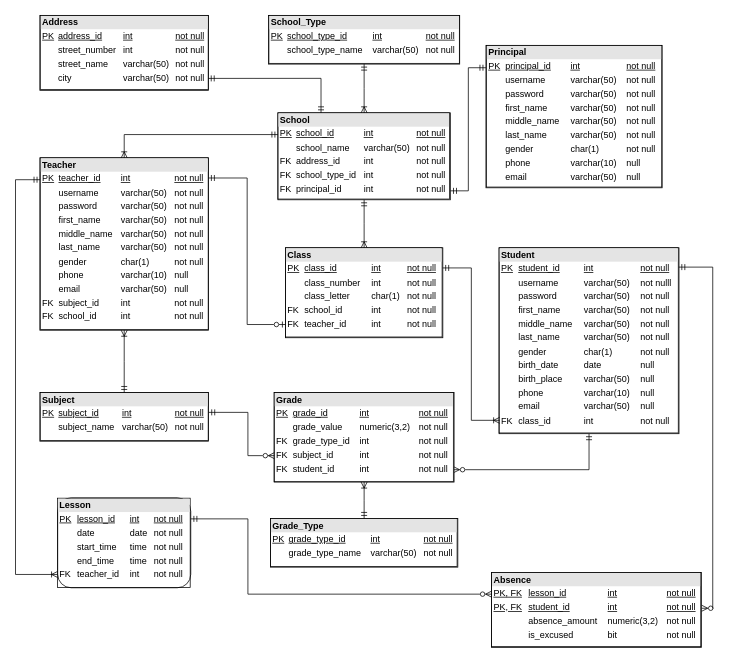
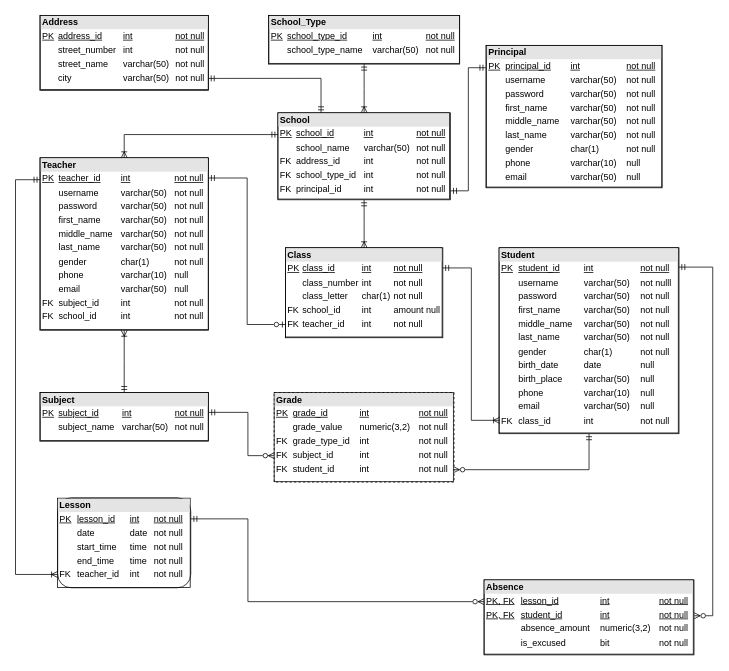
- <mxCell id="3" value="&lt;div style=&quot;box-sizing:border-box;width:100%;background:#e4e4e4;padding:2px;&quot;&gt;&lt;b&gt;Class&lt;/b&gt;&lt;br&gt;&lt;/div&gt;&lt;table style=&quot;width:100%;font-size:1em;&quot; cellspacing=&quot;0&quot; cellpadding=&quot;2&quot;&gt;&lt;tbody&gt;&lt;tr&gt;&lt;td&gt;&lt;u&gt;PK&lt;/u&gt;&lt;/td&gt;&lt;td&gt;&lt;u&gt;class_id&lt;/u&gt;&lt;/td&gt;&lt;td&gt;&lt;u&gt;int&lt;br&gt;&lt;/u&gt;&lt;/td&gt;&lt;td&gt;&lt;u&gt;not null&lt;/u&gt;&lt;br&gt;&lt;/td&gt;&lt;/tr&gt;&lt;tr&gt;&lt;td&gt;&lt;br&gt;&lt;/td&gt;&lt;td&gt;class_number&lt;br&gt;&lt;/td&gt;&lt;td&gt;int&lt;br&gt;&lt;/td&gt;&lt;td&gt;not null&lt;br&gt;&lt;/td&gt;&lt;/tr&gt;&lt;tr&gt;&lt;td&gt;&lt;br&gt;&lt;/td&gt;&lt;td&gt;class_letter&lt;br&gt;&lt;/td&gt;&lt;td&gt;char(1)&lt;br&gt;&lt;/td&gt;&lt;td&gt;not null&lt;br&gt;&lt;/td&gt;&lt;/tr&gt;&lt;tr&gt;&lt;td&gt;FK&lt;br&gt;&lt;/td&gt;&lt;td&gt;school_id&lt;br&gt;&lt;/td&gt;&lt;td&gt;int&lt;br&gt;&lt;/td&gt;&lt;td&gt;not null&lt;br&gt;&lt;/td&gt;&lt;/tr&gt;&lt;tr&gt;&lt;td&gt;FK&lt;br&gt;&lt;/td&gt;&lt;td&gt;teacher_id&lt;br&gt;&lt;/td&gt;&lt;td&gt;int&lt;br&gt;&lt;/td&gt;&lt;td&gt;not null&lt;br&gt;&lt;/td&gt;&lt;/tr&gt;&lt;/tbody&gt;&lt;/table&gt;" style="verticalAlign=top;align=left;overflow=fill;html=1;labelBorderColor=default;" parent="1" vertex="1"><mxGeometry x="380" y="330" width="210" height="120" as="geometry" /></mxCell>
+ <mxCell id="3" value="&lt;div style=&quot;box-sizing:border-box;width:100%;background:#e4e4e4;padding:2px;&quot;&gt;&lt;b&gt;Class&lt;/b&gt;&lt;br&gt;&lt;/div&gt;&lt;table style=&quot;width:100%;font-size:1em;&quot; cellspacing=&quot;0&quot; cellpadding=&quot;2&quot;&gt;&lt;tbody&gt;&lt;tr&gt;&lt;td&gt;&lt;u&gt;PK&lt;/u&gt;&lt;/td&gt;&lt;td&gt;&lt;u&gt;class_id&lt;/u&gt;&lt;/td&gt;&lt;td&gt;&lt;u&gt;int&lt;br&gt;&lt;/u&gt;&lt;/td&gt;&lt;td&gt;&lt;u&gt;not null&lt;/u&gt;&lt;br&gt;&lt;/td&gt;&lt;/tr&gt;&lt;tr&gt;&lt;td&gt;&lt;br&gt;&lt;/td&gt;&lt;td&gt;class_number&lt;br&gt;&lt;/td&gt;&lt;td&gt;int&lt;br&gt;&lt;/td&gt;&lt;td&gt;not null&lt;br&gt;&lt;/td&gt;&lt;/tr&gt;&lt;tr&gt;&lt;td&gt;&lt;br&gt;&lt;/td&gt;&lt;td&gt;class_letter&lt;br&gt;&lt;/td&gt;&lt;td&gt;char(1)&lt;br&gt;&lt;/td&gt;&lt;td&gt;not null&lt;br&gt;&lt;/td&gt;&lt;/tr&gt;&lt;tr&gt;&lt;td&gt;FK&lt;br&gt;&lt;/td&gt;&lt;td&gt;school_id&lt;br&gt;&lt;/td&gt;&lt;td&gt;int&lt;br&gt;&lt;/td&gt;&lt;td&gt;amount null&lt;br&gt;&lt;/td&gt;&lt;/tr&gt;&lt;tr&gt;&lt;td&gt;FK&lt;br&gt;&lt;/td&gt;&lt;td&gt;teacher_id&lt;br&gt;&lt;/td&gt;&lt;td&gt;int&lt;br&gt;&lt;/td&gt;&lt;td&gt;not null&lt;br&gt;&lt;/td&gt;&lt;/tr&gt;&lt;/tbody&gt;&lt;/table&gt;" style="verticalAlign=top;align=left;overflow=fill;html=1;labelBorderColor=default;" parent="1" vertex="1"><mxGeometry x="380" y="330" width="210" height="120" as="geometry" /></mxCell>
- <mxCell id="12" value="&lt;div style=&quot;box-sizing:border-box;width:100%;background:#e4e4e4;padding:2px;&quot;&gt;&lt;b&gt;Grade&lt;/b&gt;&lt;br&gt;&lt;/div&gt;&lt;table style=&quot;width:100%;font-size:1em;&quot; cellspacing=&quot;0&quot; cellpadding=&quot;2&quot;&gt;&lt;tbody&gt;&lt;tr&gt;&lt;td&gt;&lt;u&gt;PK&lt;/u&gt;&lt;/td&gt;&lt;td&gt;&lt;u&gt;grade_id&lt;/u&gt;&lt;/td&gt;&lt;td&gt;&lt;u&gt;int&lt;br&gt;&lt;/u&gt;&lt;/td&gt;&lt;td&gt;&lt;u&gt;not null&lt;/u&gt;&lt;br&gt;&lt;/td&gt;&lt;/tr&gt;&lt;tr&gt;&lt;td&gt;&lt;br&gt;&lt;/td&gt;&lt;td&gt;grade_value&lt;br&gt;&lt;/td&gt;&lt;td&gt;numeric(3,2)&lt;br&gt;&lt;/td&gt;&lt;td&gt;not null&lt;br&gt;&lt;/td&gt;&lt;/tr&gt;&lt;tr&gt;&lt;td&gt;FK&lt;br&gt;&lt;/td&gt;&lt;td&gt;grade_type_id&lt;br&gt;&lt;/td&gt;&lt;td&gt;int&lt;br&gt;&lt;/td&gt;&lt;td&gt;not null&lt;br&gt;&lt;/td&gt;&lt;/tr&gt;&lt;tr&gt;&lt;td&gt;FK&lt;br&gt;&lt;/td&gt;&lt;td&gt;subject_id&lt;br&gt;&lt;/td&gt;&lt;td&gt;int&lt;br&gt;&lt;/td&gt;&lt;td&gt;not null&lt;br&gt;&lt;/td&gt;&lt;/tr&gt;&lt;tr&gt;&lt;td&gt;FK&lt;br&gt;&lt;/td&gt;&lt;td&gt;student_id&lt;br&gt;&lt;/td&gt;&lt;td&gt;int&lt;br&gt;&lt;/td&gt;&lt;td&gt;not null&lt;br&gt;&lt;/td&gt;&lt;/tr&gt;&lt;/tbody&gt;&lt;/table&gt;" style="verticalAlign=top;align=left;overflow=fill;html=1;labelBorderColor=default;" parent="1" vertex="1"><mxGeometry x="365" y="523" width="240" height="119.5" as="geometry" /></mxCell>
+ <mxCell id="12" value="&lt;div style=&quot;box-sizing:border-box;width:100%;background:#e4e4e4;padding:2px;&quot;&gt;&lt;b&gt;Grade&lt;/b&gt;&lt;br&gt;&lt;/div&gt;&lt;table style=&quot;width:100%;font-size:1em;&quot; cellspacing=&quot;0&quot; cellpadding=&quot;2&quot;&gt;&lt;tbody&gt;&lt;tr&gt;&lt;td&gt;&lt;u&gt;PK&lt;/u&gt;&lt;/td&gt;&lt;td&gt;&lt;u&gt;grade_id&lt;/u&gt;&lt;/td&gt;&lt;td&gt;&lt;u&gt;int&lt;br&gt;&lt;/u&gt;&lt;/td&gt;&lt;td&gt;&lt;u&gt;not null&lt;/u&gt;&lt;br&gt;&lt;/td&gt;&lt;/tr&gt;&lt;tr&gt;&lt;td&gt;&lt;br&gt;&lt;/td&gt;&lt;td&gt;grade_value&lt;br&gt;&lt;/td&gt;&lt;td&gt;numeric(3,2)&lt;br&gt;&lt;/td&gt;&lt;td&gt;not null&lt;br&gt;&lt;/td&gt;&lt;/tr&gt;&lt;tr&gt;&lt;td&gt;FK&lt;br&gt;&lt;/td&gt;&lt;td&gt;grade_type_id&lt;br&gt;&lt;/td&gt;&lt;td&gt;int&lt;br&gt;&lt;/td&gt;&lt;td&gt;not null&lt;br&gt;&lt;/td&gt;&lt;/tr&gt;&lt;tr&gt;&lt;td&gt;FK&lt;br&gt;&lt;/td&gt;&lt;td&gt;subject_id&lt;br&gt;&lt;/td&gt;&lt;td&gt;int&lt;br&gt;&lt;/td&gt;&lt;td&gt;not null&lt;br&gt;&lt;/td&gt;&lt;/tr&gt;&lt;tr&gt;&lt;td&gt;FK&lt;br&gt;&lt;/td&gt;&lt;td&gt;student_id&lt;br&gt;&lt;/td&gt;&lt;td&gt;int&lt;br&gt;&lt;/td&gt;&lt;td&gt;not null&lt;br&gt;&lt;/td&gt;&lt;/tr&gt;&lt;/tbody&gt;&lt;/table&gt;" style="verticalAlign=top;align=left;overflow=fill;html=1;labelBorderColor=default;dashed=1;" parent="1" vertex="1"><mxGeometry x="365" y="523" width="240" height="119.5" as="geometry" /></mxCell>
- <mxCell id="24" value="" style="edgeStyle=elbowEdgeStyle;fontSize=12;html=1;endArrow=ERoneToMany;startArrow=ERmandOne;rounded=0;entryX=0.5;entryY=1;entryDx=0;entryDy=0;endFill=0;exitX=0.5;exitY=0;exitDx=0;exitDy=0;startFill=0;" parent="1" source="13" target="12" edge="1"><mxGeometry width="100" height="100" relative="1" as="geometry"><mxPoint x="474.77" y="711" as="sourcePoint" /><mxPoint x="474.77" y="647" as="targetPoint" /></mxGeometry></mxCell>
- <mxCell id="13" value="&lt;div style=&quot;box-sizing:border-box;width:100%;background:#e4e4e4;padding:2px;&quot;&gt;&lt;b&gt;Grade_Type&lt;/b&gt;&lt;br&gt;&lt;/div&gt;&lt;table style=&quot;width:100%;font-size:1em;&quot; cellspacing=&quot;0&quot; cellpadding=&quot;2&quot;&gt;&lt;tbody&gt;&lt;tr&gt;&lt;td&gt;&lt;u&gt;PK&lt;/u&gt;&lt;/td&gt;&lt;td&gt;&lt;u&gt;grade_type_id&lt;/u&gt;&lt;/td&gt;&lt;td&gt;&lt;u&gt;int&lt;br&gt;&lt;/u&gt;&lt;/td&gt;&lt;td&gt;&lt;u&gt;not null&lt;/u&gt;&lt;br&gt;&lt;/td&gt;&lt;/tr&gt;&lt;tr&gt;&lt;td&gt;&lt;br&gt;&lt;/td&gt;&lt;td&gt;grade_type_name&lt;br&gt;&lt;/td&gt;&lt;td&gt;varchar(50)&lt;br&gt;&lt;/td&gt;&lt;td&gt;not null&lt;br&gt;&lt;/td&gt;&lt;/tr&gt;&lt;/tbody&gt;&lt;/table&gt;" style="verticalAlign=top;align=left;overflow=fill;html=1;labelBorderColor=default;" parent="1" vertex="1"><mxGeometry x="360" y="691" width="250" height="65" as="geometry" /></mxCell>
- <mxCell id="14" value="&lt;div style=&quot;box-sizing:border-box;width:100%;background:#e4e4e4;padding:2px;&quot;&gt;&lt;b&gt;Absence&lt;/b&gt;&lt;br&gt;&lt;/div&gt;&lt;table style=&quot;width:100%;font-size:1em;&quot; cellspacing=&quot;0&quot; cellpadding=&quot;2&quot;&gt;&lt;tbody&gt;&lt;tr&gt;&lt;td&gt;&lt;u&gt;PK, FK&lt;br&gt;&lt;/u&gt;&lt;/td&gt;&lt;td&gt;&lt;u&gt;lesson_id&lt;/u&gt;&lt;/td&gt;&lt;td&gt;&lt;u&gt;int&lt;br&gt;&lt;/u&gt;&lt;/td&gt;&lt;td&gt;&lt;u&gt;not null&lt;/u&gt;&lt;br&gt;&lt;/td&gt;&lt;/tr&gt;&lt;tr&gt;&lt;td&gt;&lt;u&gt;PK, FK&lt;br&gt;&lt;/u&gt;&lt;/td&gt;&lt;td&gt;&lt;u&gt;student_id&lt;/u&gt;&lt;/td&gt;&lt;td&gt;&lt;u&gt;int&lt;br&gt;&lt;/u&gt;&lt;/td&gt;&lt;td&gt;&lt;u&gt;not null&lt;/u&gt;&lt;br&gt;&lt;/td&gt;&lt;/tr&gt;&lt;tr&gt;&lt;td&gt;&lt;br&gt;&lt;/td&gt;&lt;td&gt;absence_amount&lt;br&gt;&lt;/td&gt;&lt;td&gt;numeric(3,2)&lt;br&gt;&lt;/td&gt;&lt;td&gt;not null&lt;br&gt;&lt;/td&gt;&lt;/tr&gt;&lt;tr&gt;&lt;td&gt;&lt;br&gt;&lt;/td&gt;&lt;td&gt;is_excused&lt;br&gt;&lt;/td&gt;&lt;td&gt;bit&lt;br&gt;&lt;/td&gt;&lt;td&gt;not null&lt;br&gt;&lt;/td&gt;&lt;/tr&gt;&lt;/tbody&gt;&lt;/table&gt;" style="verticalAlign=top;align=left;overflow=fill;html=1;labelBorderColor=default;" parent="1" vertex="1"><mxGeometry x="655" y="763" width="280" height="100" as="geometry" /></mxCell>
+ <mxCell id="14" value="&lt;div style=&quot;box-sizing:border-box;width:100%;background:#e4e4e4;padding:2px;&quot;&gt;&lt;b&gt;Absence&lt;/b&gt;&lt;br&gt;&lt;/div&gt;&lt;table style=&quot;width:100%;font-size:1em;&quot; cellspacing=&quot;0&quot; cellpadding=&quot;2&quot;&gt;&lt;tbody&gt;&lt;tr&gt;&lt;td&gt;&lt;u&gt;PK, FK&lt;br&gt;&lt;/u&gt;&lt;/td&gt;&lt;td&gt;&lt;u&gt;lesson_id&lt;/u&gt;&lt;/td&gt;&lt;td&gt;&lt;u&gt;int&lt;br&gt;&lt;/u&gt;&lt;/td&gt;&lt;td&gt;&lt;u&gt;not null&lt;/u&gt;&lt;br&gt;&lt;/td&gt;&lt;/tr&gt;&lt;tr&gt;&lt;td&gt;&lt;u&gt;PK, FK&lt;br&gt;&lt;/u&gt;&lt;/td&gt;&lt;td&gt;&lt;u&gt;student_id&lt;/u&gt;&lt;/td&gt;&lt;td&gt;&lt;u&gt;int&lt;br&gt;&lt;/u&gt;&lt;/td&gt;&lt;td&gt;&lt;u&gt;not null&lt;/u&gt;&lt;br&gt;&lt;/td&gt;&lt;/tr&gt;&lt;tr&gt;&lt;td&gt;&lt;br&gt;&lt;/td&gt;&lt;td&gt;absence_amount&lt;br&gt;&lt;/td&gt;&lt;td&gt;numeric(3,2)&lt;br&gt;&lt;/td&gt;&lt;td&gt;not null&lt;br&gt;&lt;/td&gt;&lt;/tr&gt;&lt;tr&gt;&lt;td&gt;&lt;br&gt;&lt;/td&gt;&lt;td&gt;is_excused&lt;br&gt;&lt;/td&gt;&lt;td&gt;bit&lt;br&gt;&lt;/td&gt;&lt;td&gt;not null&lt;br&gt;&lt;/td&gt;&lt;/tr&gt;&lt;/tbody&gt;&lt;/table&gt;" style="verticalAlign=top;align=left;overflow=fill;html=1;labelBorderColor=default;" parent="1" vertex="1"><mxGeometry x="645" y="773" width="280" height="100" as="geometry" /></mxCell>
